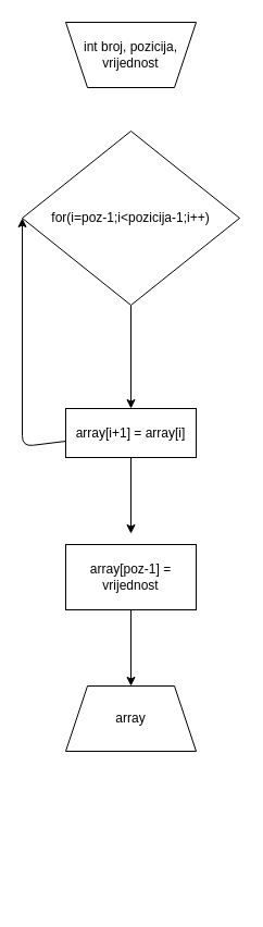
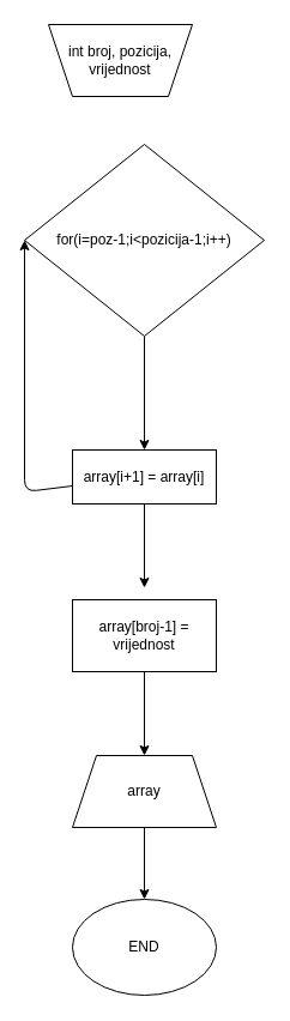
- <mxCell id="2" value="int broj, pozicija, vrijednost" style="shape=trapezoid;perimeter=trapezoidPerimeter;whiteSpace=wrap;html=1;fixedSize=1;direction=west;" vertex="1" parent="1"><mxGeometry x="60" y="20" width="120" height="60" as="geometry" /></mxCell>
+ <mxCell id="2" value="int broj, pozicija, vrijednost" style="shape=trapezoid;perimeter=trapezoidPerimeter;whiteSpace=wrap;html=1;fixedSize=1;direction=west;" vertex="1" parent="1"><mxGeometry x="40" y="20" width="120" height="60" as="geometry" /></mxCell>
- <mxCell id="9" value="array[poz-1] = vrijednost" style="rounded=0;whiteSpace=wrap;html=1;" vertex="1" parent="1"><mxGeometry x="60" y="500" width="120" height="60" as="geometry" /></mxCell>
+ <mxCell id="9" value="array[broj-1] = vrijednost" style="rounded=0;whiteSpace=wrap;html=1;" vertex="1" parent="1"><mxGeometry x="60" y="500" width="120" height="60" as="geometry" /></mxCell>
+ <mxCell id="10" value="" style="edgeStyle=none;html=1;" edge="1" parent="1" source="11" target="12"><mxGeometry relative="1" as="geometry" /></mxCell>
+ <mxCell id="12" value="END" style="ellipse;whiteSpace=wrap;html=1;" vertex="1" parent="1"><mxGeometry x="60" y="750" width="120" height="80" as="geometry" /></mxCell>
